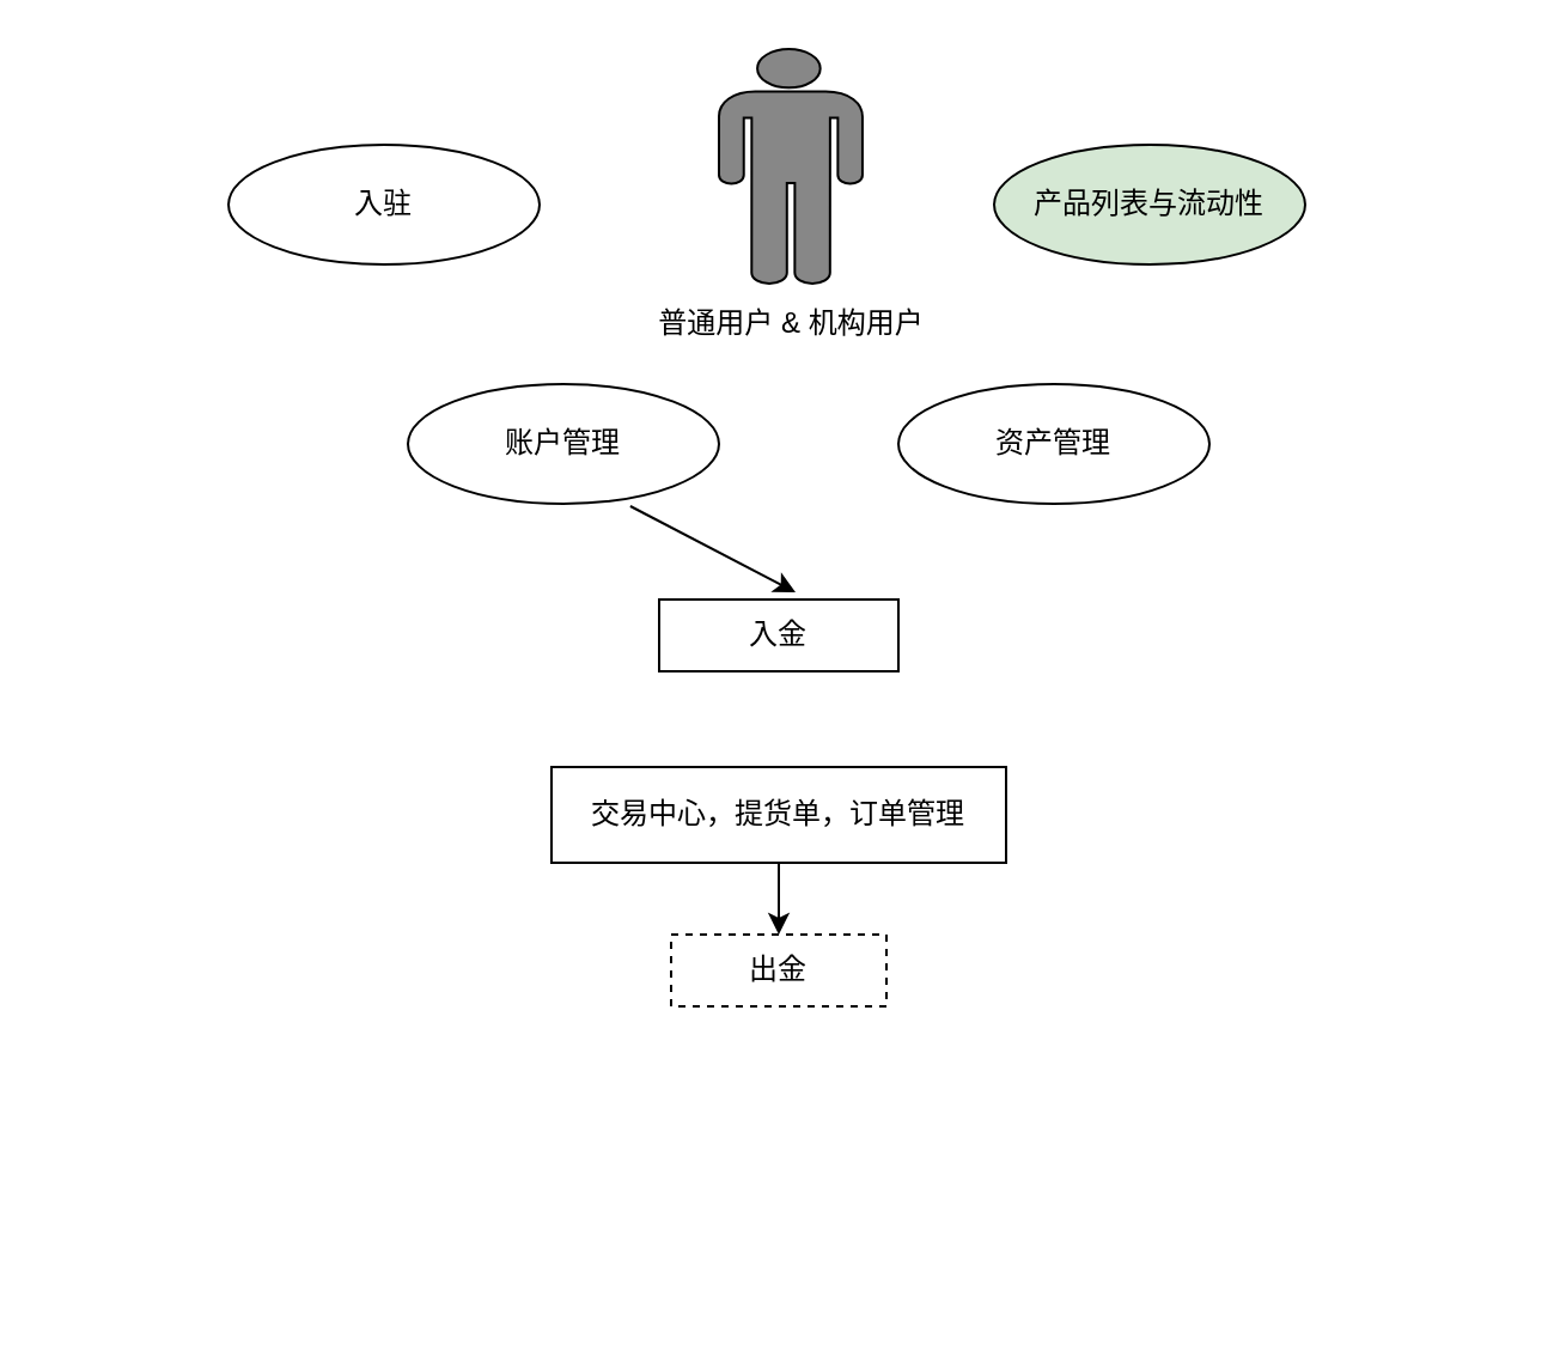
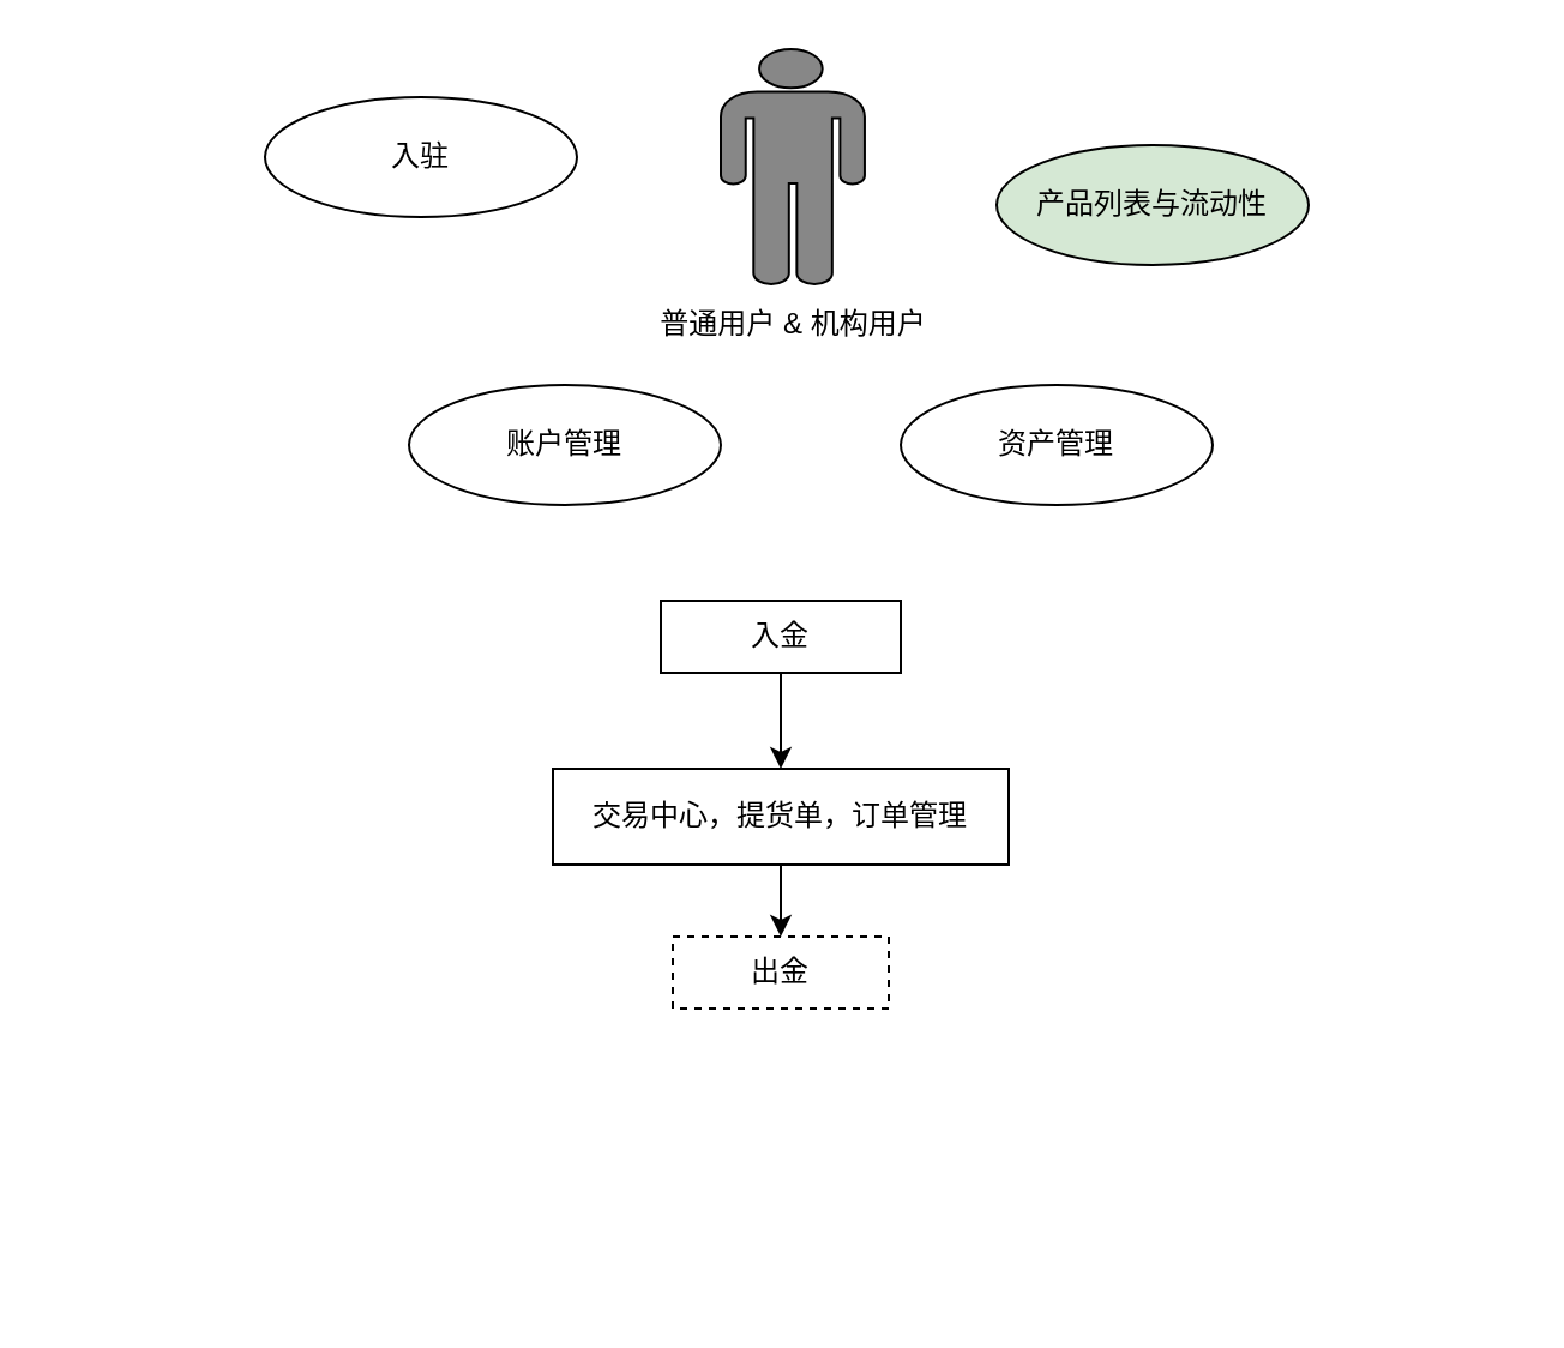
- <mxCell id="4" value="入驻" style="ellipse;whiteSpace=wrap;html=1;" vertex="1" parent="1"><mxGeometry x="95" y="60" width="130" height="50" as="geometry" /></mxCell>
+ <mxCell id="4" value="入驻" style="ellipse;whiteSpace=wrap;html=1;" vertex="1" parent="1"><mxGeometry x="110" y="40" width="130" height="50" as="geometry" /></mxCell>
- <mxCell id="14" value="" style="endArrow=classic;html=1;exitX=0.715;exitY=1.02;exitDx=0;exitDy=0;exitPerimeter=0;entryX=0.57;entryY=-0.1;entryDx=0;entryDy=0;entryPerimeter=0;" edge="1" parent="1" source="7" target="12"><mxGeometry width="50" height="50" relative="1" as="geometry"><mxPoint x="325" y="270" as="sourcePoint" /><mxPoint x="375" y="220" as="targetPoint" /></mxGeometry></mxCell>
+ <mxCell id="13" value="" style="endArrow=classic;html=1;exitX=0.5;exitY=1;exitDx=0;exitDy=0;entryX=0.5;entryY=0;entryDx=0;entryDy=0;" edge="1" parent="1" source="12" target="10"><mxGeometry width="50" height="50" relative="1" as="geometry"><mxPoint x="260" y="225" as="sourcePoint" /><mxPoint x="335" y="280" as="targetPoint" /></mxGeometry></mxCell>
